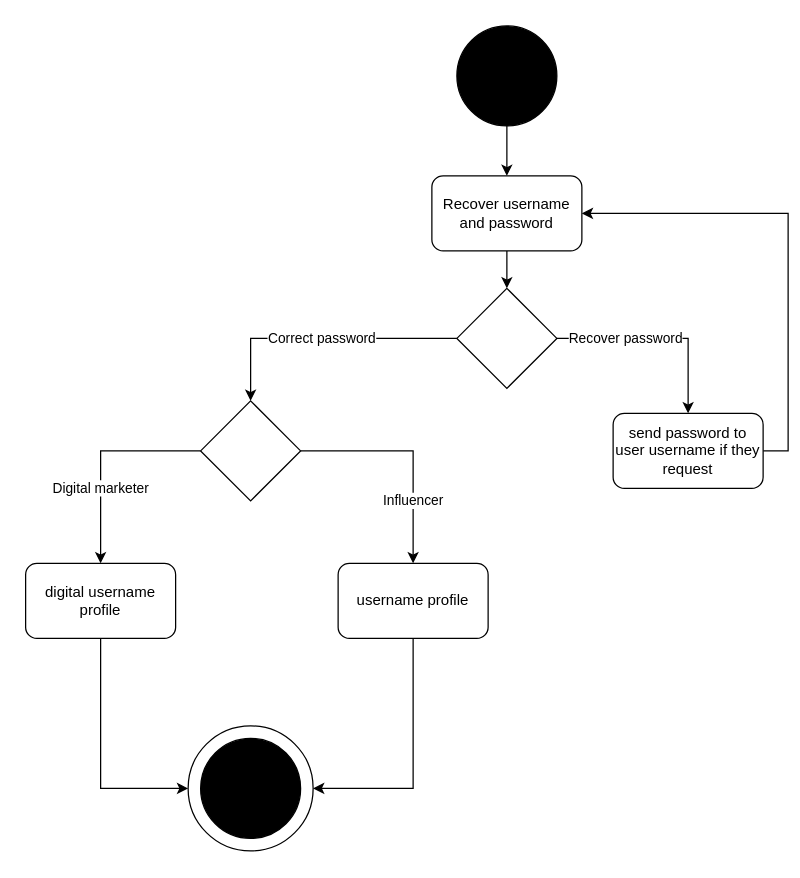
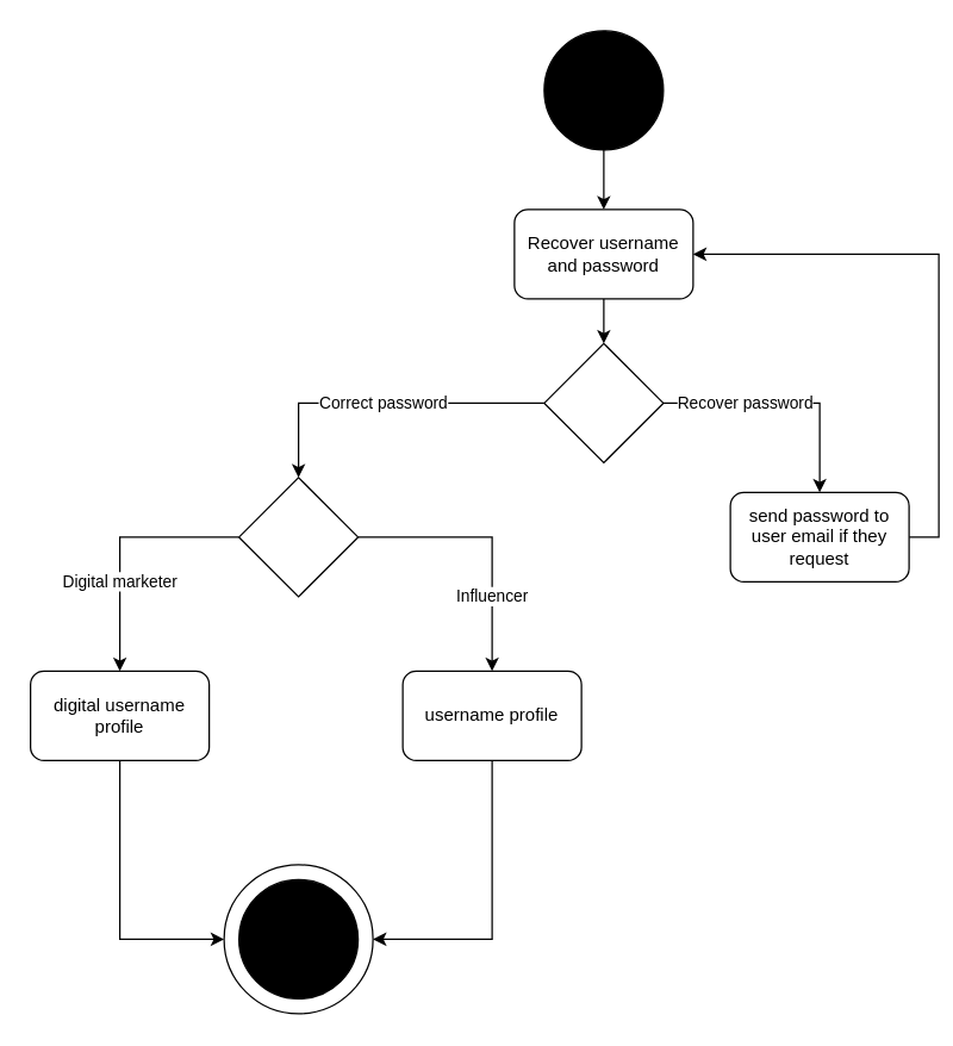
- <mxCell id="13" value="send password to user username if they request" style="rounded=1;whiteSpace=wrap;html=1;fillColor=#FFFFFF;" vertex="1" parent="1"><mxGeometry x="490" y="330" width="120" height="60" as="geometry" /></mxCell>
+ <mxCell id="13" value="send password to user email if they request" style="rounded=1;whiteSpace=wrap;html=1;fillColor=#FFFFFF;" vertex="1" parent="1"><mxGeometry x="490" y="330" width="120" height="60" as="geometry" /></mxCell>
